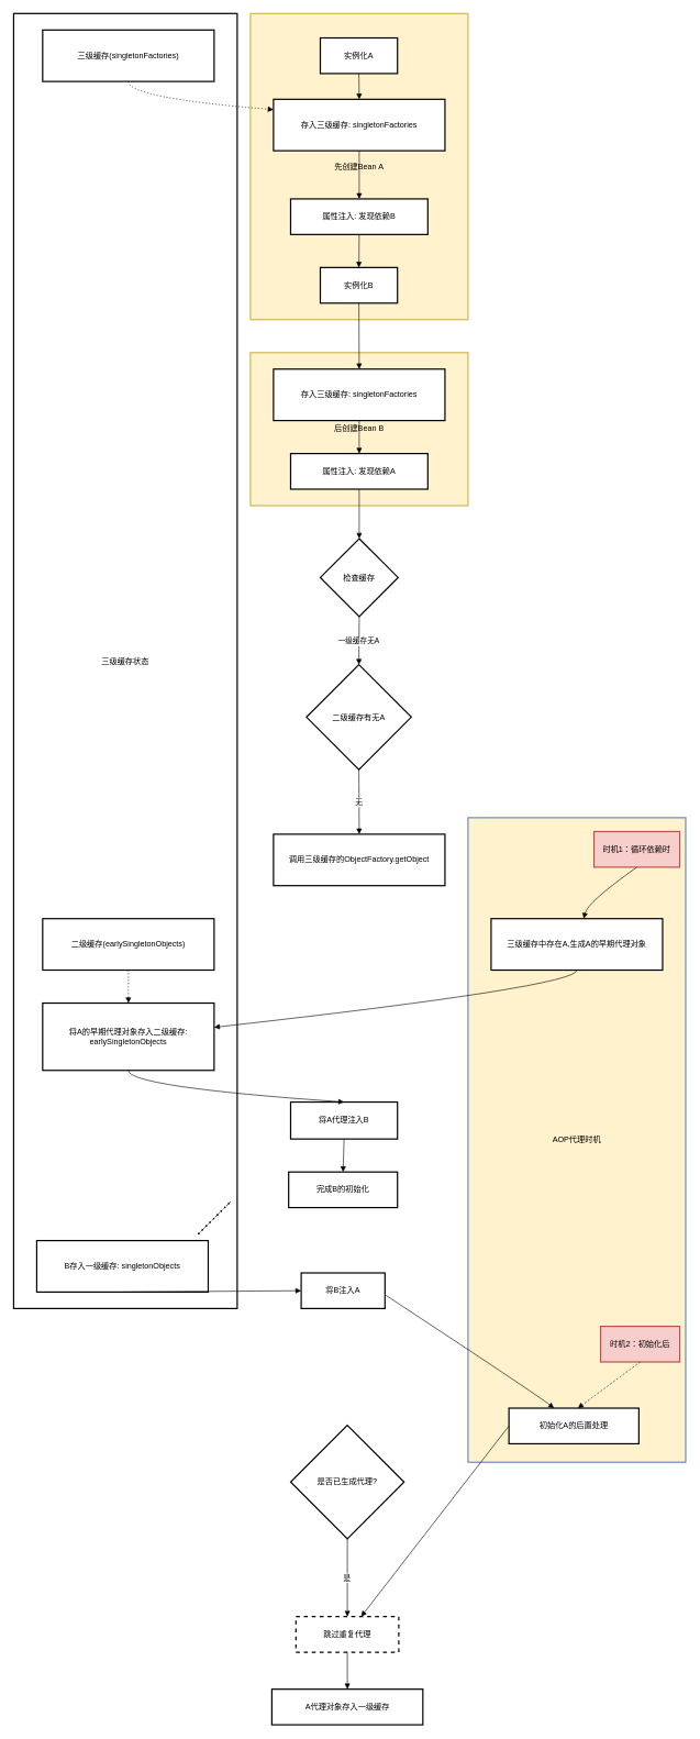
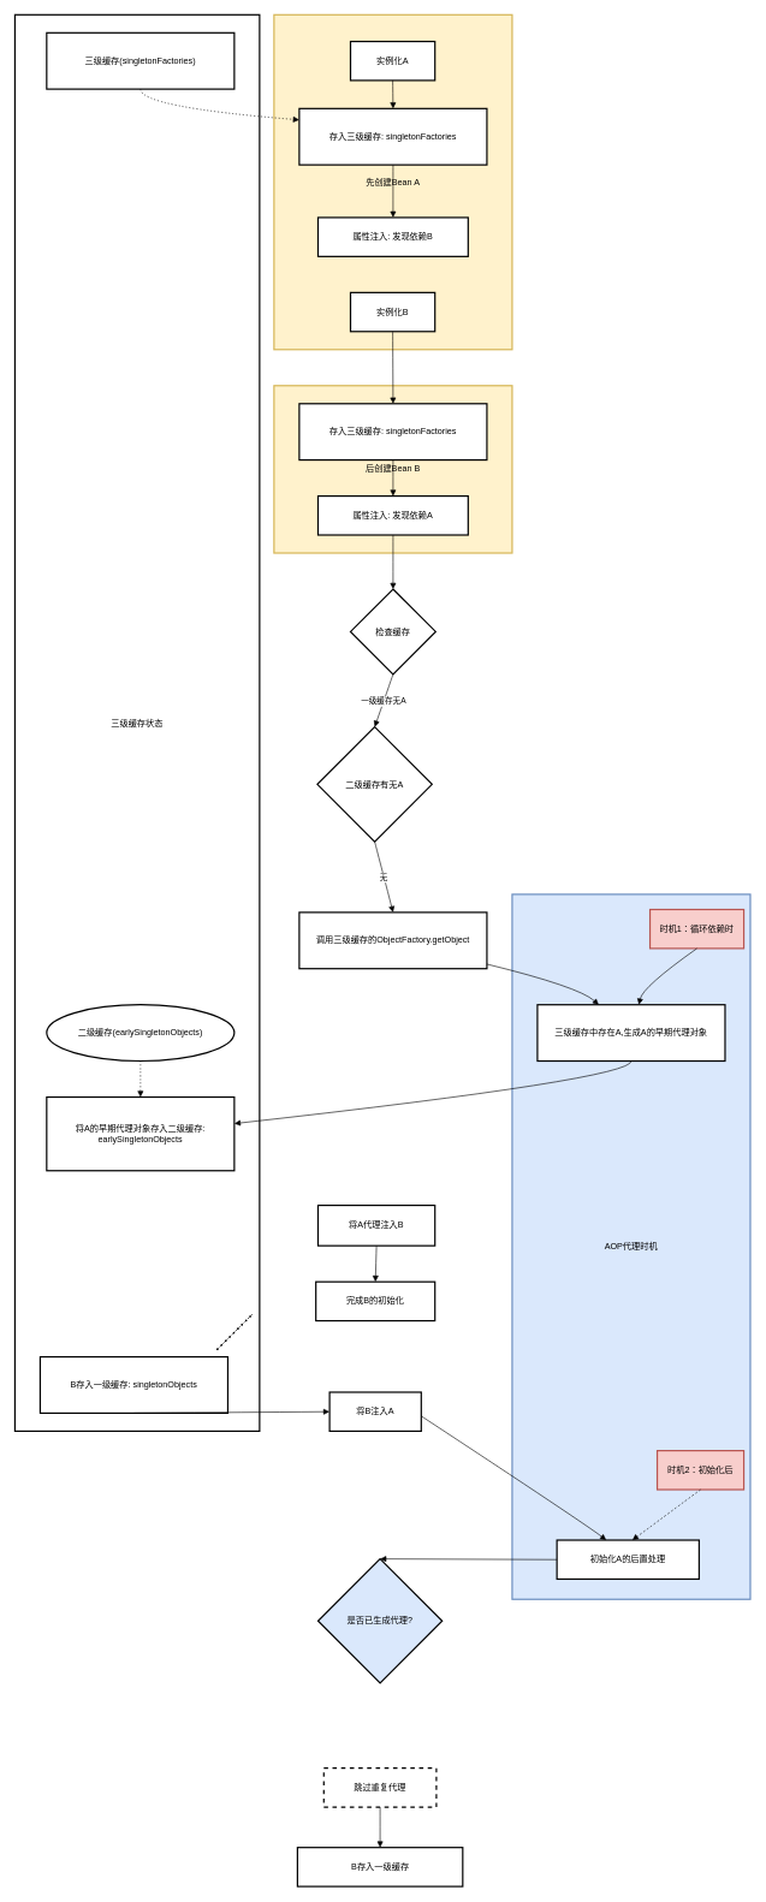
- <mxCell id="31" value="" style="curved=1;startArrow=none;endArrow=block;exitX=0.5;exitY=1;entryX=0.5;entryY=0;rounded=0;" edge="1" parent="1" source="8" target="9"><mxGeometry relative="1" as="geometry"><Array as="points" /></mxGeometry></mxCell>
- <mxCell id="13" value="二级缓存有无A" style="rhombus;strokeWidth=2;whiteSpace=wrap;" vertex="1" parent="1"><mxGeometry x="464" y="1007" width="159" height="159" as="geometry" /></mxCell>
+ <mxCell id="13" value="二级缓存有无A" style="rhombus;strokeWidth=2;whiteSpace=wrap;" vertex="1" parent="1"><mxGeometry x="439" y="1007" width="159" height="159" as="geometry" /></mxCell>
+ <mxCell id="37" value="" style="curved=1;startArrow=none;endArrow=block;exitX=1;exitY=0.92;entryX=0.33;entryY=0.01;rounded=0;" edge="1" parent="1" source="14" target="15"><mxGeometry relative="1" as="geometry"><Array as="points"><mxPoint x="801" y="1367" /></Array></mxGeometry></mxCell>
- <mxCell id="26" value="二级缓存(earlySingletonObjects)" style="whiteSpace=wrap;strokeWidth=2;" vertex="1" parent="1"><mxGeometry x="64" y="1392" width="260" height="78" as="geometry" /></mxCell>
+ <mxCell id="26" value="二级缓存(earlySingletonObjects)" style="ellipse;whiteSpace=wrap;strokeWidth=2;" vertex="1" parent="1"><mxGeometry x="64" y="1392" width="260" height="78" as="geometry" /></mxCell>
- <mxCell id="39" value="" style="curved=1;startArrow=none;endArrow=block;exitX=0.5;exitY=1;entryX=0.5;entryY=0;rounded=0;entryDx=0;entryDy=0;" edge="1" parent="1" source="16" target="17"><mxGeometry relative="1" as="geometry"><Array as="points"><mxPoint x="194" y="1647" /></Array></mxGeometry></mxCell>
- <mxCell id="2" value="AOP代理时机" style="whiteSpace=wrap;strokeWidth=2;fillColor=#fff2cc;strokeColor=#6c8ebf;" vertex="1" parent="1"><mxGeometry x="709" y="1239" width="330" height="977" as="geometry" /></mxCell>
+ <mxCell id="2" value="AOP代理时机" style="whiteSpace=wrap;strokeWidth=2;fillColor=#dae8fc;strokeColor=#6c8ebf;" vertex="1" parent="1"><mxGeometry x="709" y="1239" width="330" height="977" as="geometry" /></mxCell>
- <mxCell id="22" value="是否已生成代理?" style="rhombus;strokeWidth=2;whiteSpace=wrap;" vertex="1" parent="1"><mxGeometry x="440" y="2160" width="172" height="172" as="geometry" /></mxCell>
+ <mxCell id="22" value="是否已生成代理?" style="rhombus;strokeWidth=2;whiteSpace=wrap;fillColor=#dae8fc;" vertex="1" parent="1"><mxGeometry x="440" y="2160" width="172" height="172" as="geometry" /></mxCell>
- <mxCell id="43" value="" style="startArrow=none;endArrow=block;exitX=0;exitY=0.5;rounded=0;exitDx=0;exitDy=0;" edge="1" parent="1" source="21" target="23"><mxGeometry relative="1" as="geometry" /></mxCell>
+ <mxCell id="43" value="" style="startArrow=none;endArrow=block;exitX=0;exitY=0.5;entryX=0.5;entryY=0;rounded=0;exitDx=0;exitDy=0;" edge="1" parent="1" source="21" target="22"><mxGeometry relative="1" as="geometry" /></mxCell>
- <mxCell id="44" value="是" style="curved=1;startArrow=none;endArrow=block;exitX=0.5;exitY=1;entryX=0.5;entryY=0.01;rounded=0;" edge="1" parent="1" source="22" target="23"><mxGeometry relative="1" as="geometry"><Array as="points" /></mxGeometry></mxCell>
- <mxCell id="24" value="A代理对象存入一级缓存" style="whiteSpace=wrap;strokeWidth=2;" vertex="1" parent="1"><mxGeometry x="411.5" y="2560" width="229" height="54" as="geometry" /></mxCell>
+ <mxCell id="24" value="B存入一级缓存" style="whiteSpace=wrap;strokeWidth=2;" vertex="1" parent="1"><mxGeometry x="411.5" y="2560" width="229" height="54" as="geometry" /></mxCell>
